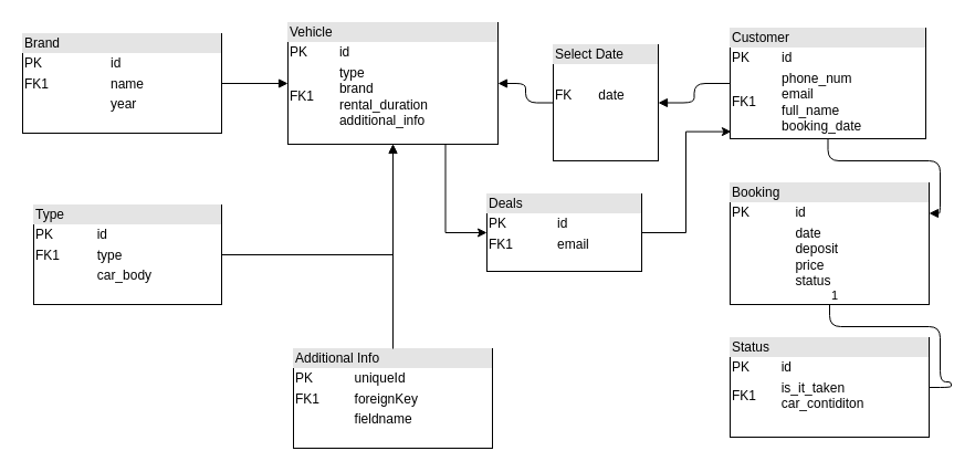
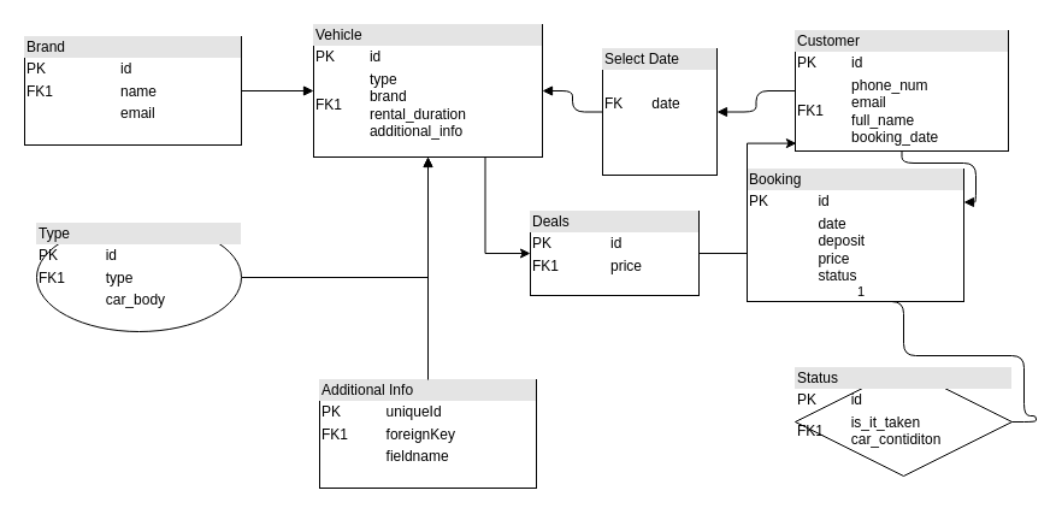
- <mxCell id="14" value="&lt;div style=&quot;box-sizing: border-box ; width: 100% ; background: #e4e4e4 ; padding: 2px&quot;&gt;Brand&lt;/div&gt;&lt;table style=&quot;width: 100% ; font-size: 1em&quot; cellpadding=&quot;2&quot; cellspacing=&quot;0&quot;&gt;&lt;tbody&gt;&lt;tr&gt;&lt;td&gt;PK&lt;/td&gt;&lt;td&gt;id&lt;/td&gt;&lt;/tr&gt;&lt;tr&gt;&lt;td&gt;FK1&lt;/td&gt;&lt;td&gt;name&lt;/td&gt;&lt;/tr&gt;&lt;tr&gt;&lt;td&gt;&lt;/td&gt;&lt;td&gt;year&lt;/td&gt;&lt;/tr&gt;&lt;/tbody&gt;&lt;/table&gt;" style="verticalAlign=top;align=left;overflow=fill;html=1;" vertex="1" parent="1"><mxGeometry x="20" y="30" width="180" height="90" as="geometry" /></mxCell>
+ <mxCell id="14" value="&lt;div style=&quot;box-sizing: border-box ; width: 100% ; background: #e4e4e4 ; padding: 2px&quot;&gt;Brand&lt;/div&gt;&lt;table style=&quot;width: 100% ; font-size: 1em&quot; cellpadding=&quot;2&quot; cellspacing=&quot;0&quot;&gt;&lt;tbody&gt;&lt;tr&gt;&lt;td&gt;PK&lt;/td&gt;&lt;td&gt;id&lt;/td&gt;&lt;/tr&gt;&lt;tr&gt;&lt;td&gt;FK1&lt;/td&gt;&lt;td&gt;name&lt;/td&gt;&lt;/tr&gt;&lt;tr&gt;&lt;td&gt;&lt;/td&gt;&lt;td&gt;email&lt;/td&gt;&lt;/tr&gt;&lt;/tbody&gt;&lt;/table&gt;" style="verticalAlign=top;align=left;overflow=fill;html=1;" vertex="1" parent="1"><mxGeometry x="20" y="30" width="180" height="90" as="geometry" /></mxCell>
- <mxCell id="20" value="&lt;div style=&quot;box-sizing: border-box ; width: 100% ; background: #e4e4e4 ; padding: 2px&quot;&gt;Deals&lt;/div&gt;&lt;table style=&quot;width: 100% ; font-size: 1em&quot; cellpadding=&quot;2&quot; cellspacing=&quot;0&quot;&gt;&lt;tbody&gt;&lt;tr&gt;&lt;td&gt;PK&lt;/td&gt;&lt;td&gt;id&lt;/td&gt;&lt;/tr&gt;&lt;tr&gt;&lt;td&gt;FK1&lt;/td&gt;&lt;td&gt;email&lt;/td&gt;&lt;/tr&gt;&lt;tr&gt;&lt;td&gt;&lt;/td&gt;&lt;td&gt;&lt;br&gt;&lt;/td&gt;&lt;/tr&gt;&lt;/tbody&gt;&lt;/table&gt;" style="verticalAlign=top;align=left;overflow=fill;html=1;" vertex="1" parent="1"><mxGeometry x="440" y="175" width="140" height="70" as="geometry" /></mxCell>
+ <mxCell id="20" value="&lt;div style=&quot;box-sizing: border-box ; width: 100% ; background: #e4e4e4 ; padding: 2px&quot;&gt;Deals&lt;/div&gt;&lt;table style=&quot;width: 100% ; font-size: 1em&quot; cellpadding=&quot;2&quot; cellspacing=&quot;0&quot;&gt;&lt;tbody&gt;&lt;tr&gt;&lt;td&gt;PK&lt;/td&gt;&lt;td&gt;id&lt;/td&gt;&lt;/tr&gt;&lt;tr&gt;&lt;td&gt;FK1&lt;/td&gt;&lt;td&gt;price&lt;/td&gt;&lt;/tr&gt;&lt;tr&gt;&lt;td&gt;&lt;/td&gt;&lt;td&gt;&lt;br&gt;&lt;/td&gt;&lt;/tr&gt;&lt;/tbody&gt;&lt;/table&gt;" style="verticalAlign=top;align=left;overflow=fill;html=1;" vertex="1" parent="1"><mxGeometry x="440" y="175" width="140" height="70" as="geometry" /></mxCell>
- <mxCell id="6" value="&lt;div style=&quot;box-sizing: border-box ; width: 100% ; background: #e4e4e4 ; padding: 2px&quot;&gt;Booking&lt;/div&gt;&lt;table style=&quot;width: 100% ; font-size: 1em&quot; cellpadding=&quot;2&quot; cellspacing=&quot;0&quot;&gt;&lt;tbody&gt;&lt;tr&gt;&lt;td&gt;PK&lt;/td&gt;&lt;td&gt;id&lt;/td&gt;&lt;/tr&gt;&lt;tr&gt;&lt;td&gt;&lt;br&gt;&lt;/td&gt;&lt;td&gt;date&lt;br&gt;deposit&lt;br&gt;price&lt;br&gt;status&lt;/td&gt;&lt;/tr&gt;&lt;/tbody&gt;&lt;/table&gt;" style="verticalAlign=top;align=left;overflow=fill;html=1;" vertex="1" parent="1"><mxGeometry x="660" y="165" width="180" height="110" as="geometry" /></mxCell>
+ <mxCell id="6" value="&lt;div style=&quot;box-sizing: border-box ; width: 100% ; background: #e4e4e4 ; padding: 2px&quot;&gt;Booking&lt;/div&gt;&lt;table style=&quot;width: 100% ; font-size: 1em&quot; cellpadding=&quot;2&quot; cellspacing=&quot;0&quot;&gt;&lt;tbody&gt;&lt;tr&gt;&lt;td&gt;PK&lt;/td&gt;&lt;td&gt;id&lt;/td&gt;&lt;/tr&gt;&lt;tr&gt;&lt;td&gt;&lt;br&gt;&lt;/td&gt;&lt;td&gt;date&lt;br&gt;deposit&lt;br&gt;price&lt;br&gt;status&lt;/td&gt;&lt;/tr&gt;&lt;/tbody&gt;&lt;/table&gt;" style="verticalAlign=top;align=left;overflow=fill;html=1;" vertex="1" parent="1"><mxGeometry x="620" y="140" width="180" height="110" as="geometry" /></mxCell>
- <mxCell id="18" value="&lt;div style=&quot;box-sizing: border-box ; width: 100% ; background: #e4e4e4 ; padding: 2px&quot;&gt;Type&lt;/div&gt;&lt;table style=&quot;width: 100% ; font-size: 1em&quot; cellpadding=&quot;2&quot; cellspacing=&quot;0&quot;&gt;&lt;tbody&gt;&lt;tr&gt;&lt;td&gt;PK&lt;/td&gt;&lt;td&gt;id&lt;/td&gt;&lt;/tr&gt;&lt;tr&gt;&lt;td&gt;FK1&lt;/td&gt;&lt;td&gt;type&lt;/td&gt;&lt;/tr&gt;&lt;tr&gt;&lt;td&gt;&lt;/td&gt;&lt;td&gt;car_body&lt;/td&gt;&lt;/tr&gt;&lt;/tbody&gt;&lt;/table&gt;" style="verticalAlign=top;align=left;overflow=fill;html=1;" vertex="1" parent="1"><mxGeometry x="30" y="185" width="170" height="90" as="geometry" /></mxCell>
+ <mxCell id="18" value="&lt;div style=&quot;box-sizing: border-box ; width: 100% ; background: #e4e4e4 ; padding: 2px&quot;&gt;Type&lt;/div&gt;&lt;table style=&quot;width: 100% ; font-size: 1em&quot; cellpadding=&quot;2&quot; cellspacing=&quot;0&quot;&gt;&lt;tbody&gt;&lt;tr&gt;&lt;td&gt;PK&lt;/td&gt;&lt;td&gt;id&lt;/td&gt;&lt;/tr&gt;&lt;tr&gt;&lt;td&gt;FK1&lt;/td&gt;&lt;td&gt;type&lt;/td&gt;&lt;/tr&gt;&lt;tr&gt;&lt;td&gt;&lt;/td&gt;&lt;td&gt;car_body&lt;/td&gt;&lt;/tr&gt;&lt;/tbody&gt;&lt;/table&gt;" style="ellipse;verticalAlign=top;align=left;overflow=fill;html=1;" vertex="1" parent="1"><mxGeometry x="30" y="185" width="170" height="90" as="geometry" /></mxCell>
- <mxCell id="8" value="&lt;div style=&quot;box-sizing: border-box ; width: 100% ; background: #e4e4e4 ; padding: 2px&quot;&gt;Status&lt;/div&gt;&lt;table style=&quot;width: 100% ; font-size: 1em&quot; cellpadding=&quot;2&quot; cellspacing=&quot;0&quot;&gt;&lt;tbody&gt;&lt;tr&gt;&lt;td&gt;PK&lt;/td&gt;&lt;td&gt;id&lt;/td&gt;&lt;/tr&gt;&lt;tr&gt;&lt;td&gt;FK1&lt;/td&gt;&lt;td&gt;is_it_taken&lt;br&gt;car_contiditon&lt;br&gt;&lt;/td&gt;&lt;/tr&gt;&lt;tr&gt;&lt;td&gt;&lt;/td&gt;&lt;td&gt;&lt;br&gt;&lt;/td&gt;&lt;/tr&gt;&lt;/tbody&gt;&lt;/table&gt;" style="verticalAlign=top;align=left;overflow=fill;html=1;" vertex="1" parent="1"><mxGeometry x="660" y="305" width="180" height="90" as="geometry" /></mxCell>
+ <mxCell id="8" value="&lt;div style=&quot;box-sizing: border-box ; width: 100% ; background: #e4e4e4 ; padding: 2px&quot;&gt;Status&lt;/div&gt;&lt;table style=&quot;width: 100% ; font-size: 1em&quot; cellpadding=&quot;2&quot; cellspacing=&quot;0&quot;&gt;&lt;tbody&gt;&lt;tr&gt;&lt;td&gt;PK&lt;/td&gt;&lt;td&gt;id&lt;/td&gt;&lt;/tr&gt;&lt;tr&gt;&lt;td&gt;FK1&lt;/td&gt;&lt;td&gt;is_it_taken&lt;br&gt;car_contiditon&lt;br&gt;&lt;/td&gt;&lt;/tr&gt;&lt;tr&gt;&lt;td&gt;&lt;/td&gt;&lt;td&gt;&lt;br&gt;&lt;/td&gt;&lt;/tr&gt;&lt;/tbody&gt;&lt;/table&gt;" style="rhombus;verticalAlign=top;align=left;overflow=fill;html=1;" vertex="1" parent="1"><mxGeometry x="660" y="305" width="180" height="90" as="geometry" /></mxCell>
